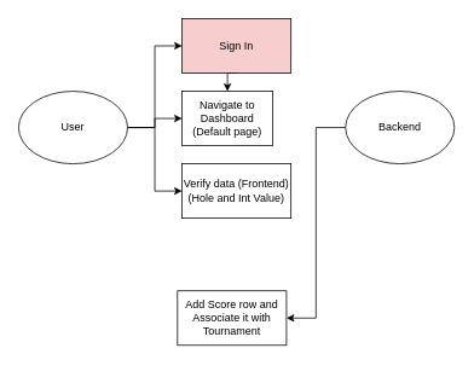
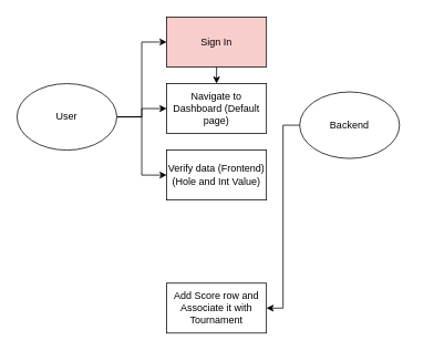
- <mxCell id="8" value="Navigate to Dashboard (Default page)" style="rounded=0;whiteSpace=wrap;html=1;" vertex="1" parent="1"><mxGeometry x="200" y="100" width="100" height="60" as="geometry" /></mxCell>
+ <mxCell id="8" value="Navigate to Dashboard (Default page)" style="rounded=0;whiteSpace=wrap;html=1;" vertex="1" parent="1"><mxGeometry x="200" y="100" width="120" height="60" as="geometry" /></mxCell>
- <mxCell id="12" value="Backend" style="ellipse;whiteSpace=wrap;html=1;" vertex="1" parent="1"><mxGeometry x="380" y="100" width="120" height="80" as="geometry" /></mxCell>
+ <mxCell id="12" value="Backend" style="ellipse;whiteSpace=wrap;html=1;" vertex="1" parent="1"><mxGeometry x="360" y="110" width="120" height="80" as="geometry" /></mxCell>
- <mxCell id="10" value="Add Score row and Associate it with Tournament" style="rounded=0;whiteSpace=wrap;html=1;" vertex="1" parent="1"><mxGeometry x="195" y="320" width="120" height="60" as="geometry" /></mxCell>
+ <mxCell id="10" value="Add Score row and Associate it with Tournament" style="rounded=0;whiteSpace=wrap;html=1;" vertex="1" parent="1"><mxGeometry x="200" y="340" width="120" height="60" as="geometry" /></mxCell>
